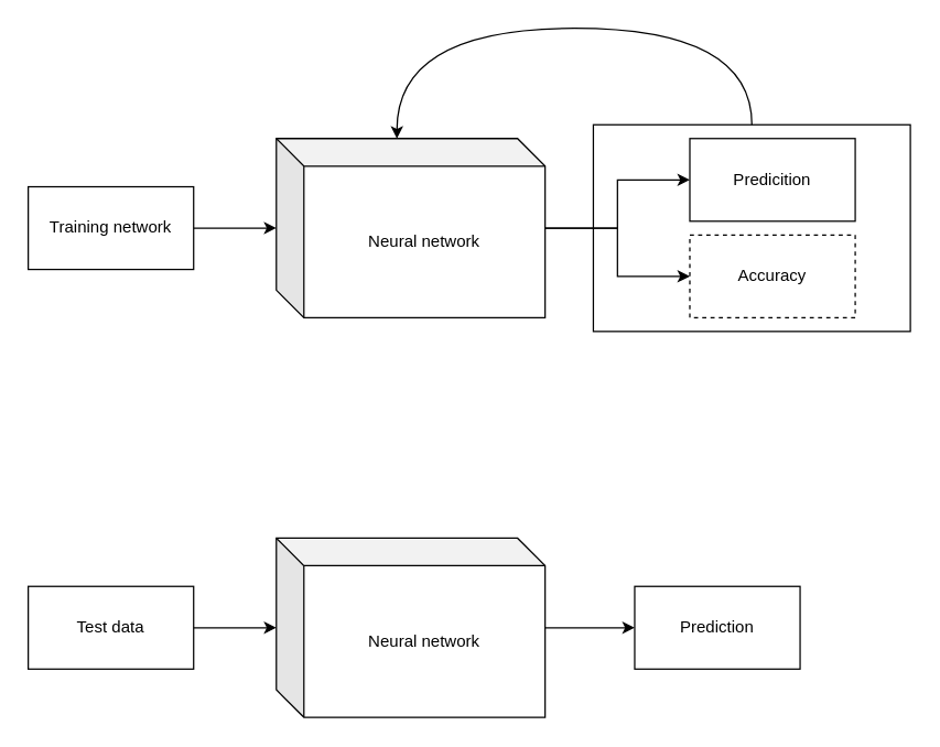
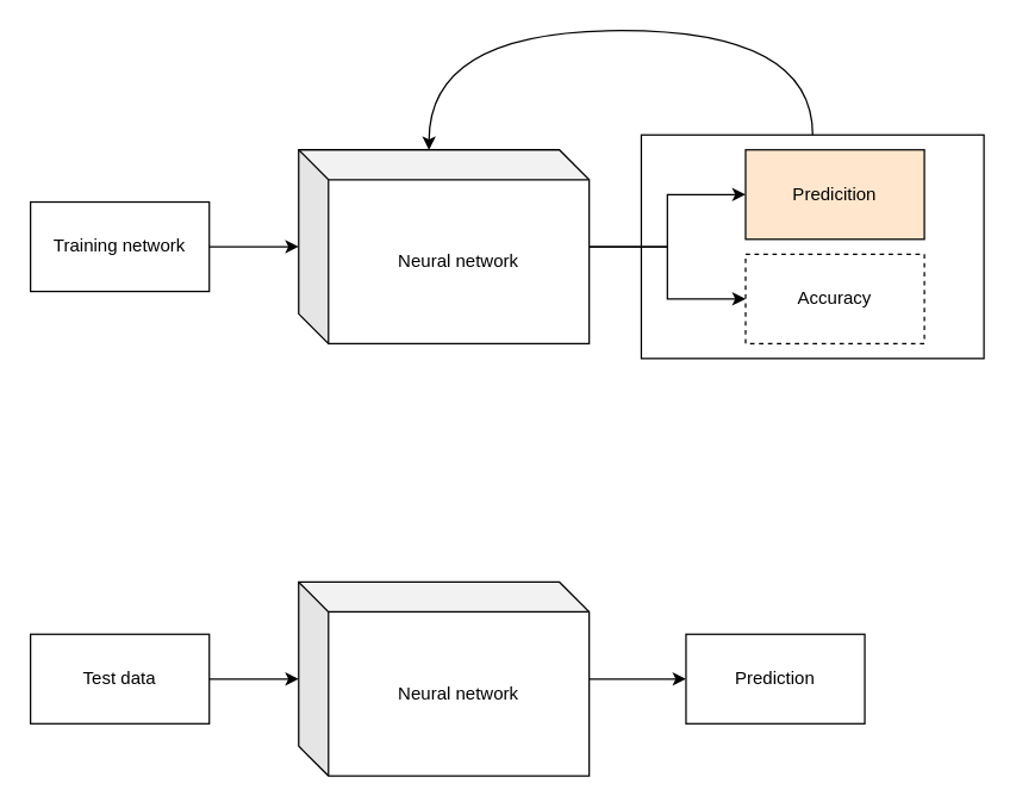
- <mxCell id="8" value="Predicition" style="rounded=0;whiteSpace=wrap;html=1;" vertex="1" parent="1"><mxGeometry x="500" y="100" width="120" height="60" as="geometry" /></mxCell>
+ <mxCell id="8" value="Predicition" style="rounded=0;whiteSpace=wrap;html=1;fillColor=#ffe6cc;" vertex="1" parent="1"><mxGeometry x="500" y="100" width="120" height="60" as="geometry" /></mxCell>
